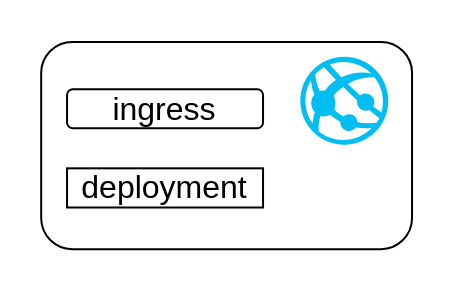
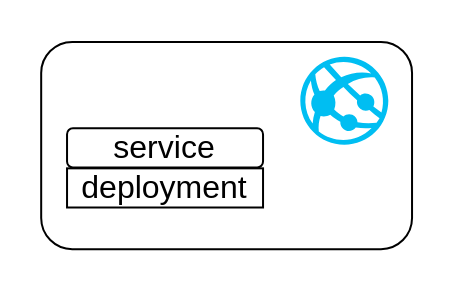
- <mxCell id="5" value="ingress" style="rounded=1;whiteSpace=wrap;html=1;fillColor=none;container=0;fontSize=16;" parent="1" vertex="1"><mxGeometry x="33.02" y="44.09" width="98" height="19.58" as="geometry" /></mxCell>
+ <mxCell id="6" value="service" style="rounded=1;whiteSpace=wrap;html=1;fillColor=none;container=0;fontSize=16;" parent="1" vertex="1"><mxGeometry x="33.02" y="63.67" width="98" height="19.58" as="geometry" /></mxCell>
